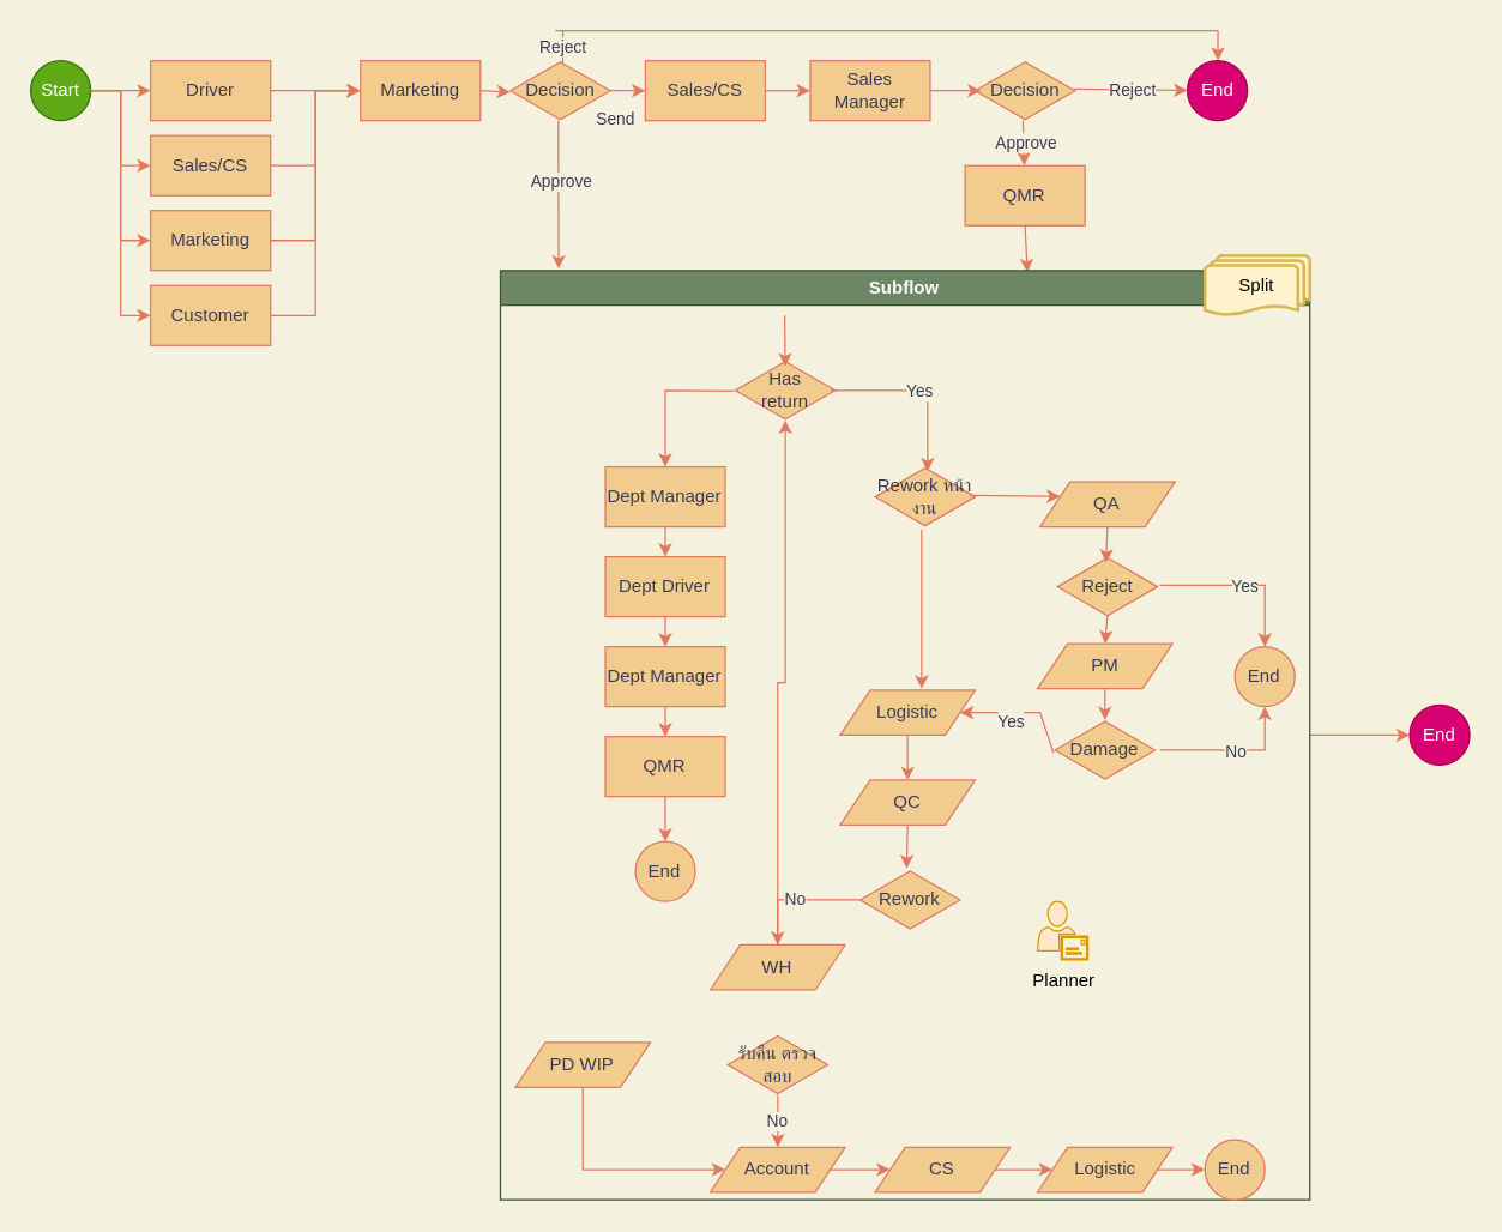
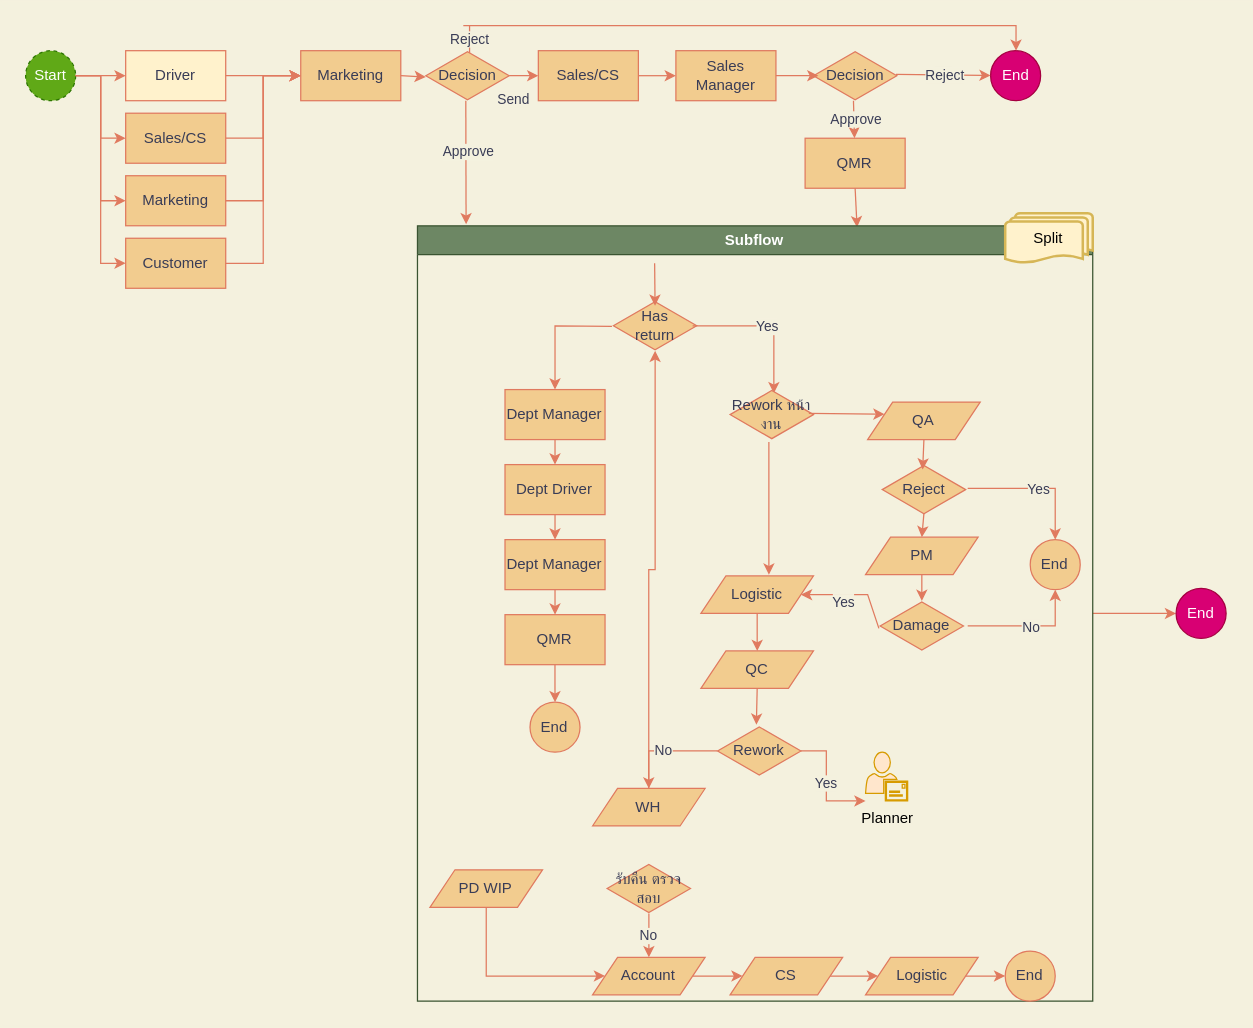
- <mxCell id="19" value="Start" style="ellipse;whiteSpace=wrap;html=1;aspect=fixed;fillColor=#60a917;strokeColor=#2D7600;fontColor=#ffffff;" vertex="1" parent="1"><mxGeometry x="20" y="40" width="40" height="40" as="geometry" /></mxCell>
+ <mxCell id="19" value="Start" style="ellipse;whiteSpace=wrap;html=1;aspect=fixed;fillColor=#60a917;strokeColor=#2D7600;fontColor=#ffffff;dashed=1;" vertex="1" parent="1"><mxGeometry x="20" y="40" width="40" height="40" as="geometry" /></mxCell>
- <mxCell id="2" value="Driver" style="rounded=0;whiteSpace=wrap;html=1;fillColor=#F2CC8F;strokeColor=#E07A5F;fontColor=#393C56;" vertex="1" parent="1"><mxGeometry x="100" y="40" width="80" height="40" as="geometry" /></mxCell>
+ <mxCell id="2" value="Driver" style="rounded=0;whiteSpace=wrap;html=1;fillColor=#fff2cc;strokeColor=#E07A5F;fontColor=#393C56;" vertex="1" parent="1"><mxGeometry x="100" y="40" width="80" height="40" as="geometry" /></mxCell>
+ <mxCell id="64" value="Yes" style="edgeStyle=orthogonalEdgeStyle;rounded=0;orthogonalLoop=1;jettySize=auto;html=1;labelBackgroundColor=#F4F1DE;strokeColor=#E07A5F;fontColor=#393C56;" edge="1" parent="26" source="62" target="63"><mxGeometry relative="1" as="geometry"><mxPoint x="400" y="420" as="targetPoint" /><Array as="points"><mxPoint x="327" y="420" /><mxPoint x="327" y="460" /></Array></mxGeometry></mxCell>
